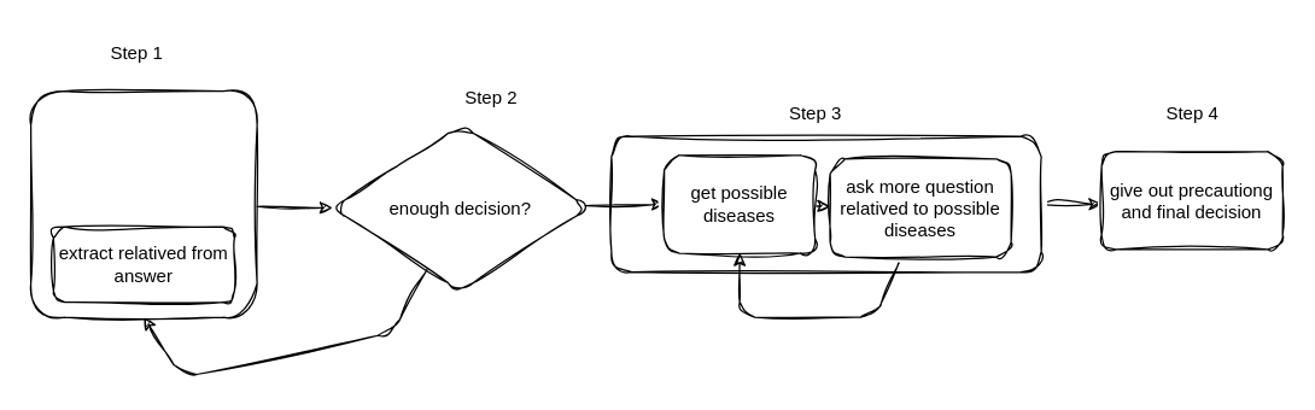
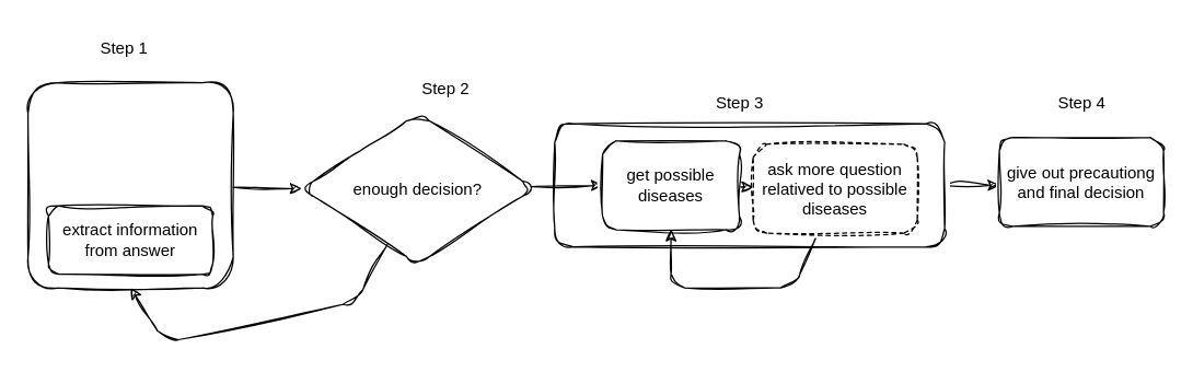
- <mxCell id="14" value="ask more question relatived to possible diseases" style="whiteSpace=wrap;html=1;gradientColor=none;rounded=1;sketch=1;curveFitting=1;jiggle=2;" vertex="1" parent="1"><mxGeometry x="550" y="105" width="120" height="65" as="geometry" /></mxCell>
+ <mxCell id="14" value="ask more question relatived to possible diseases" style="whiteSpace=wrap;html=1;gradientColor=none;rounded=1;sketch=1;curveFitting=1;jiggle=2;dashed=1;" vertex="1" parent="1"><mxGeometry x="550" y="105" width="120" height="65" as="geometry" /></mxCell>
- <mxCell id="6" value="extract relatived from answer" style="whiteSpace=wrap;html=1;gradientColor=none;rounded=1;sketch=1;curveFitting=1;jiggle=2;" vertex="1" parent="1"><mxGeometry x="35" y="150" width="120" height="50" as="geometry" /></mxCell>
+ <mxCell id="6" value="extract information from answer" style="whiteSpace=wrap;html=1;gradientColor=none;rounded=1;sketch=1;curveFitting=1;jiggle=2;" vertex="1" parent="1"><mxGeometry x="35" y="150" width="120" height="50" as="geometry" /></mxCell>
